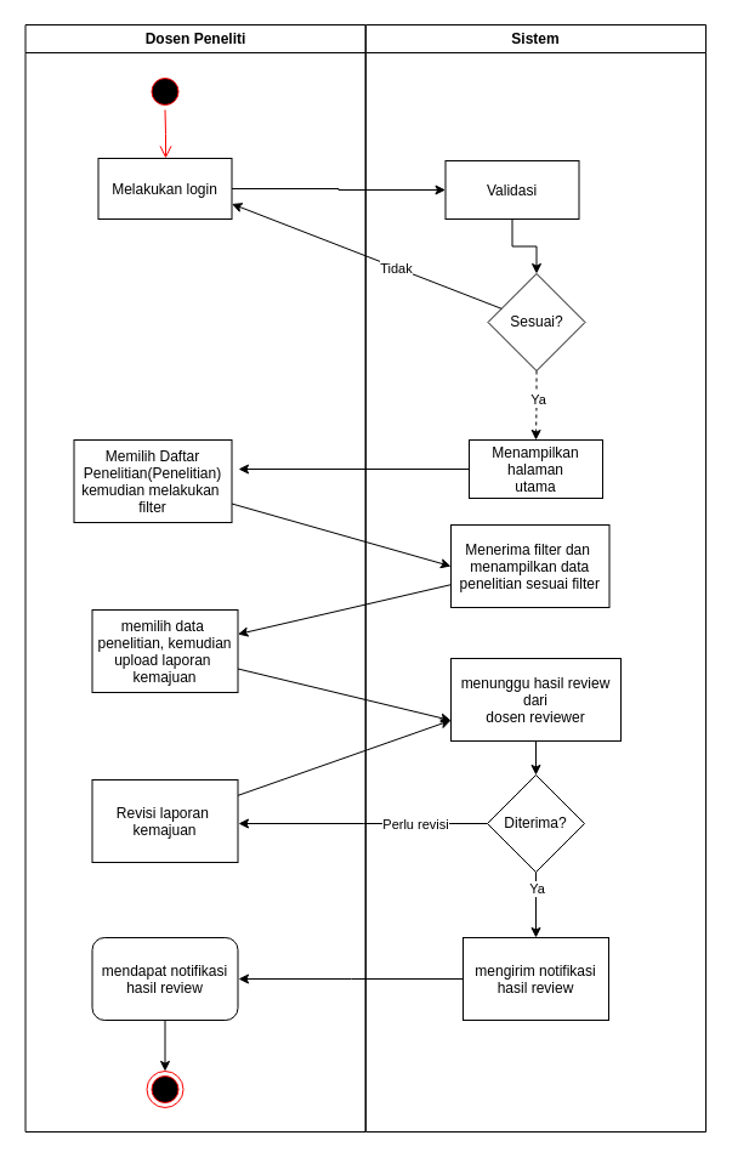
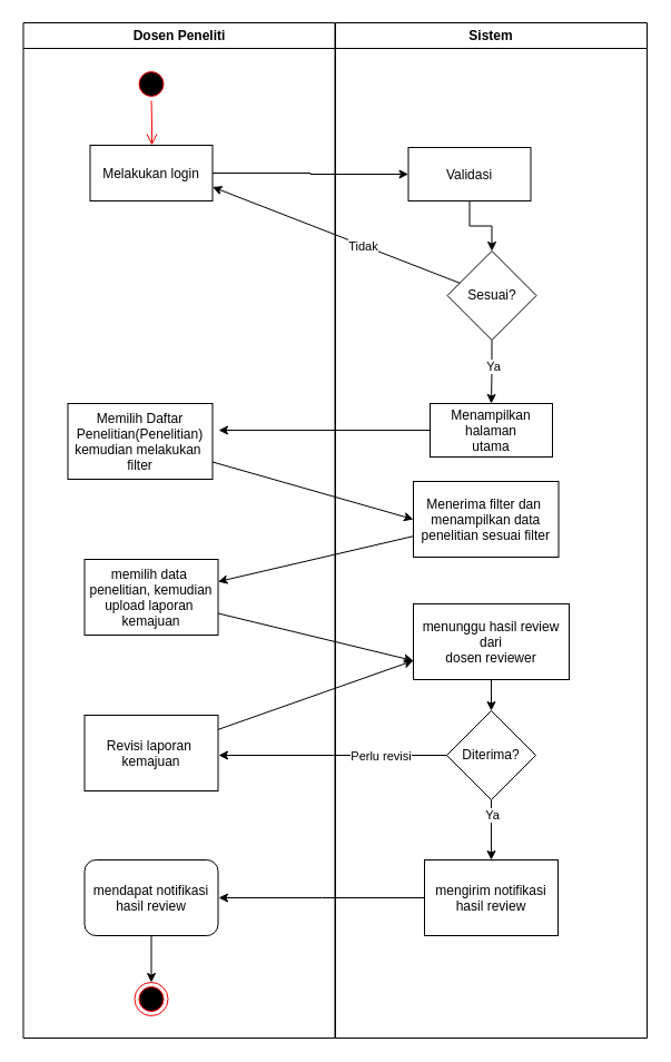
- <mxCell id="17" style="edgeStyle=orthogonalEdgeStyle;rounded=0;orthogonalLoop=1;jettySize=auto;html=1;dashed=1;" parent="12" source="19" target="21" edge="1"><mxGeometry relative="1" as="geometry" /></mxCell>
+ <mxCell id="17" style="edgeStyle=orthogonalEdgeStyle;rounded=0;orthogonalLoop=1;jettySize=auto;html=1;" parent="12" source="19" target="21" edge="1"><mxGeometry relative="1" as="geometry" /></mxCell>
